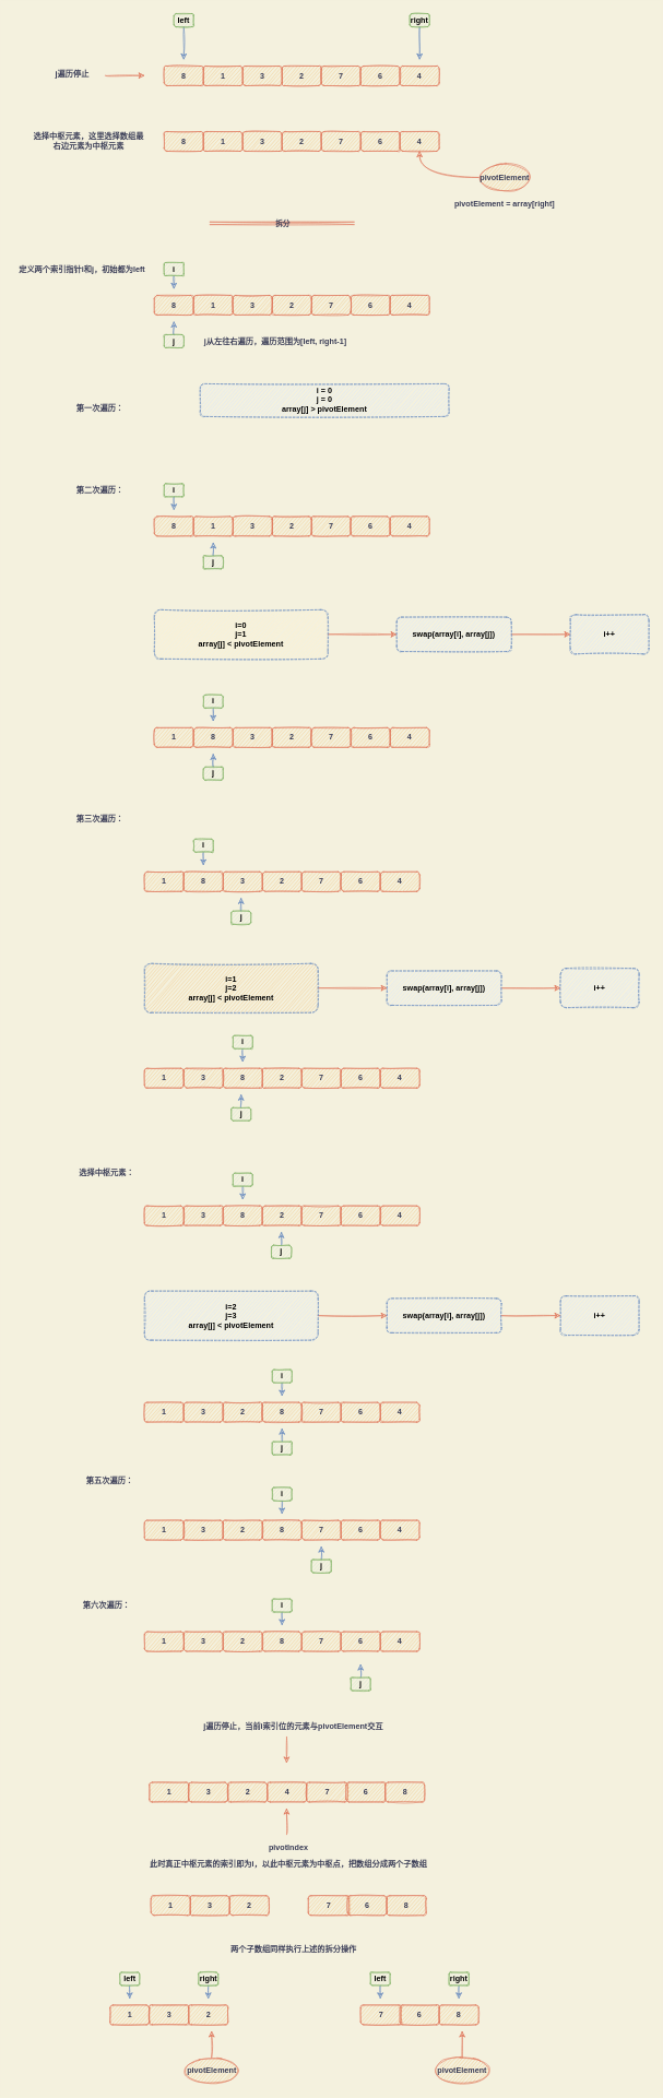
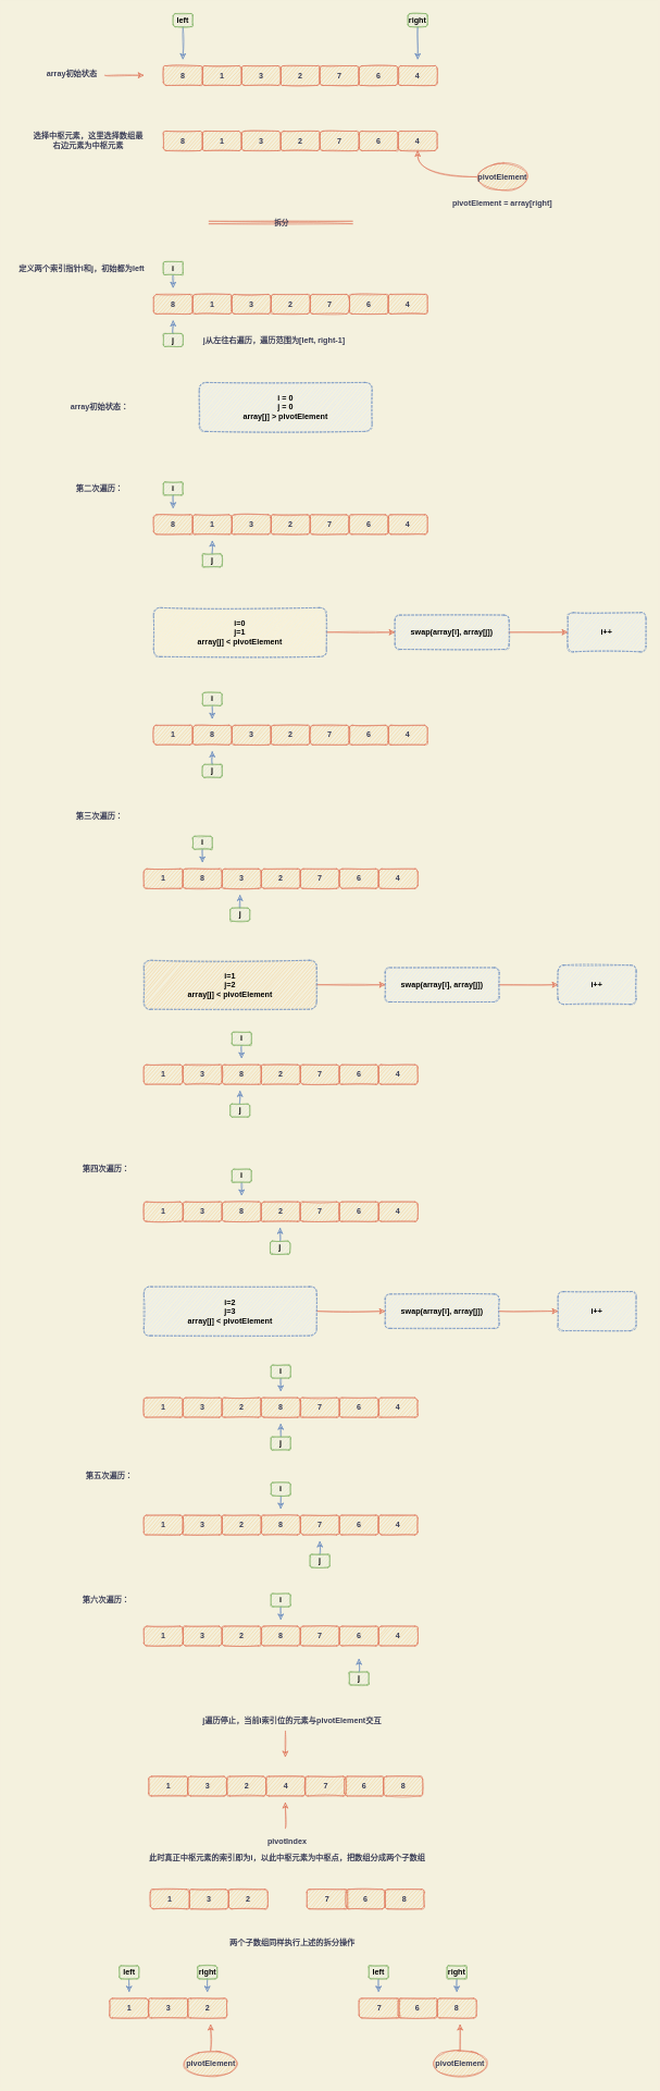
- <mxCell id="9" value="j遍历停止" style="text;html=1;strokeColor=none;fillColor=none;align=center;verticalAlign=middle;whiteSpace=wrap;fontColor=#393C56;fontStyle=1;sketch=1;rounded=1;" vertex="1" parent="1"><mxGeometry x="70" y="105" width="80" height="15" as="geometry" /></mxCell>
+ <mxCell id="9" value="array初始状态" style="text;html=1;strokeColor=none;fillColor=none;align=center;verticalAlign=middle;whiteSpace=wrap;fontColor=#393C56;fontStyle=1;sketch=1;rounded=1;" vertex="1" parent="1"><mxGeometry x="70" y="105" width="80" height="15" as="geometry" /></mxCell>
- <mxCell id="42" value="i = 0&lt;br&gt;j = 0&lt;br&gt;array[j] &amp;gt; pivotElement" style="whiteSpace=wrap;html=1;labelBackgroundColor=none;strokeColor=#6c8ebf;fillColor=#dae8fc;dashed=1;fontStyle=1;sketch=1;rounded=1;" vertex="1" parent="1"><mxGeometry x="305" y="585" width="380" height="50" as="geometry" /></mxCell>
+ <mxCell id="42" value="i = 0&lt;br&gt;j = 0&lt;br&gt;array[j] &amp;gt; pivotElement" style="whiteSpace=wrap;html=1;labelBackgroundColor=none;strokeColor=#6c8ebf;fillColor=#dae8fc;dashed=1;fontStyle=1;sketch=1;rounded=1;" vertex="1" parent="1"><mxGeometry x="305" y="585" width="265" height="75" as="geometry" /></mxCell>
- <mxCell id="41" value="第一次遍历：" style="text;html=1;strokeColor=none;fillColor=none;align=center;verticalAlign=middle;whiteSpace=wrap;labelBackgroundColor=none;fontColor=#393C56;fontStyle=1;sketch=1;rounded=1;" vertex="1" parent="1"><mxGeometry x="100" y="612.5" width="105" height="20" as="geometry" /></mxCell>
+ <mxCell id="41" value="array初始状态：" style="text;html=1;strokeColor=none;fillColor=none;align=center;verticalAlign=middle;whiteSpace=wrap;labelBackgroundColor=none;fontColor=#393C56;fontStyle=1;sketch=1;rounded=1;" vertex="1" parent="1"><mxGeometry x="100" y="612.5" width="105" height="20" as="geometry" /></mxCell>
- <mxCell id="99" value="选择中枢元素：" style="text;html=1;strokeColor=none;fillColor=none;align=center;verticalAlign=middle;whiteSpace=wrap;labelBackgroundColor=none;fontColor=#393C56;fontStyle=1;sketch=1;rounded=1;" vertex="1" parent="1"><mxGeometry x="110" y="1780" width="105" height="20" as="geometry" /></mxCell>
+ <mxCell id="99" value="第四次遍历：" style="text;html=1;strokeColor=none;fillColor=none;align=center;verticalAlign=middle;whiteSpace=wrap;labelBackgroundColor=none;fontColor=#393C56;fontStyle=1;sketch=1;rounded=1;" vertex="1" parent="1"><mxGeometry x="110" y="1780" width="105" height="20" as="geometry" /></mxCell>
